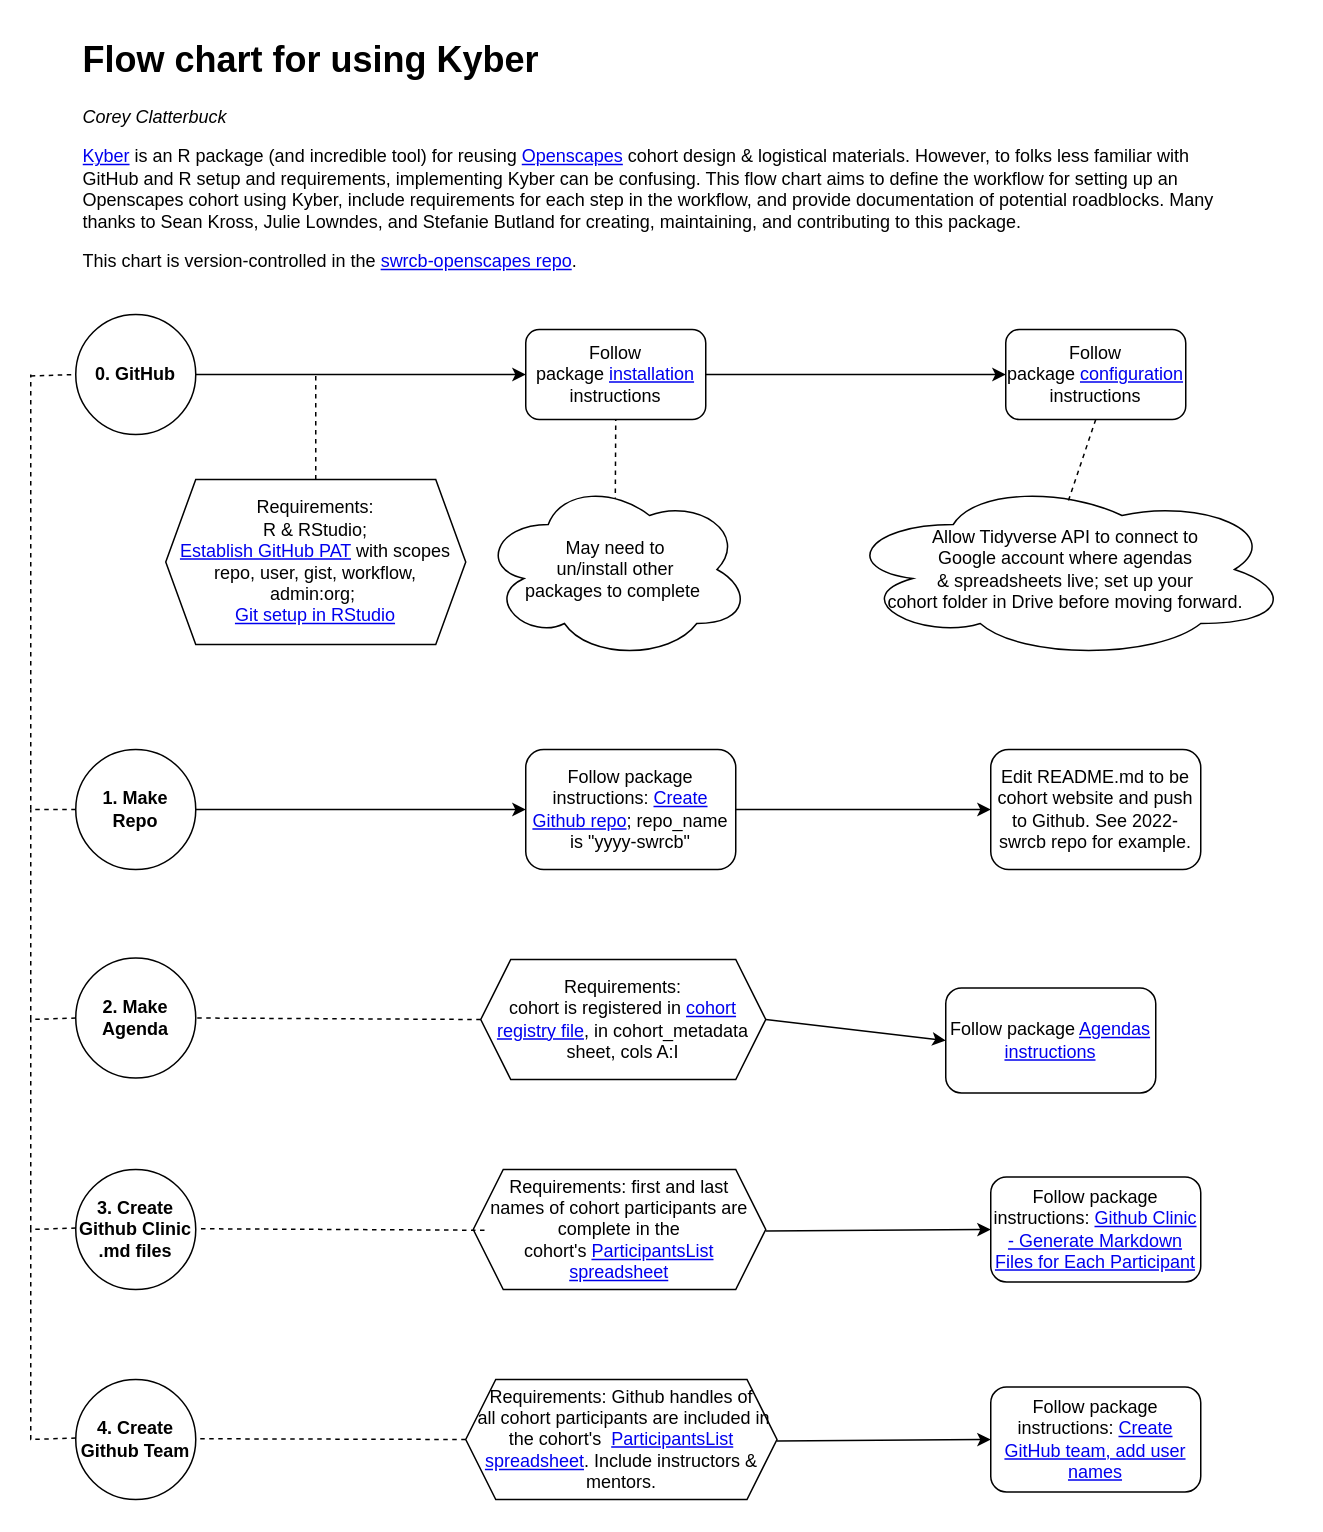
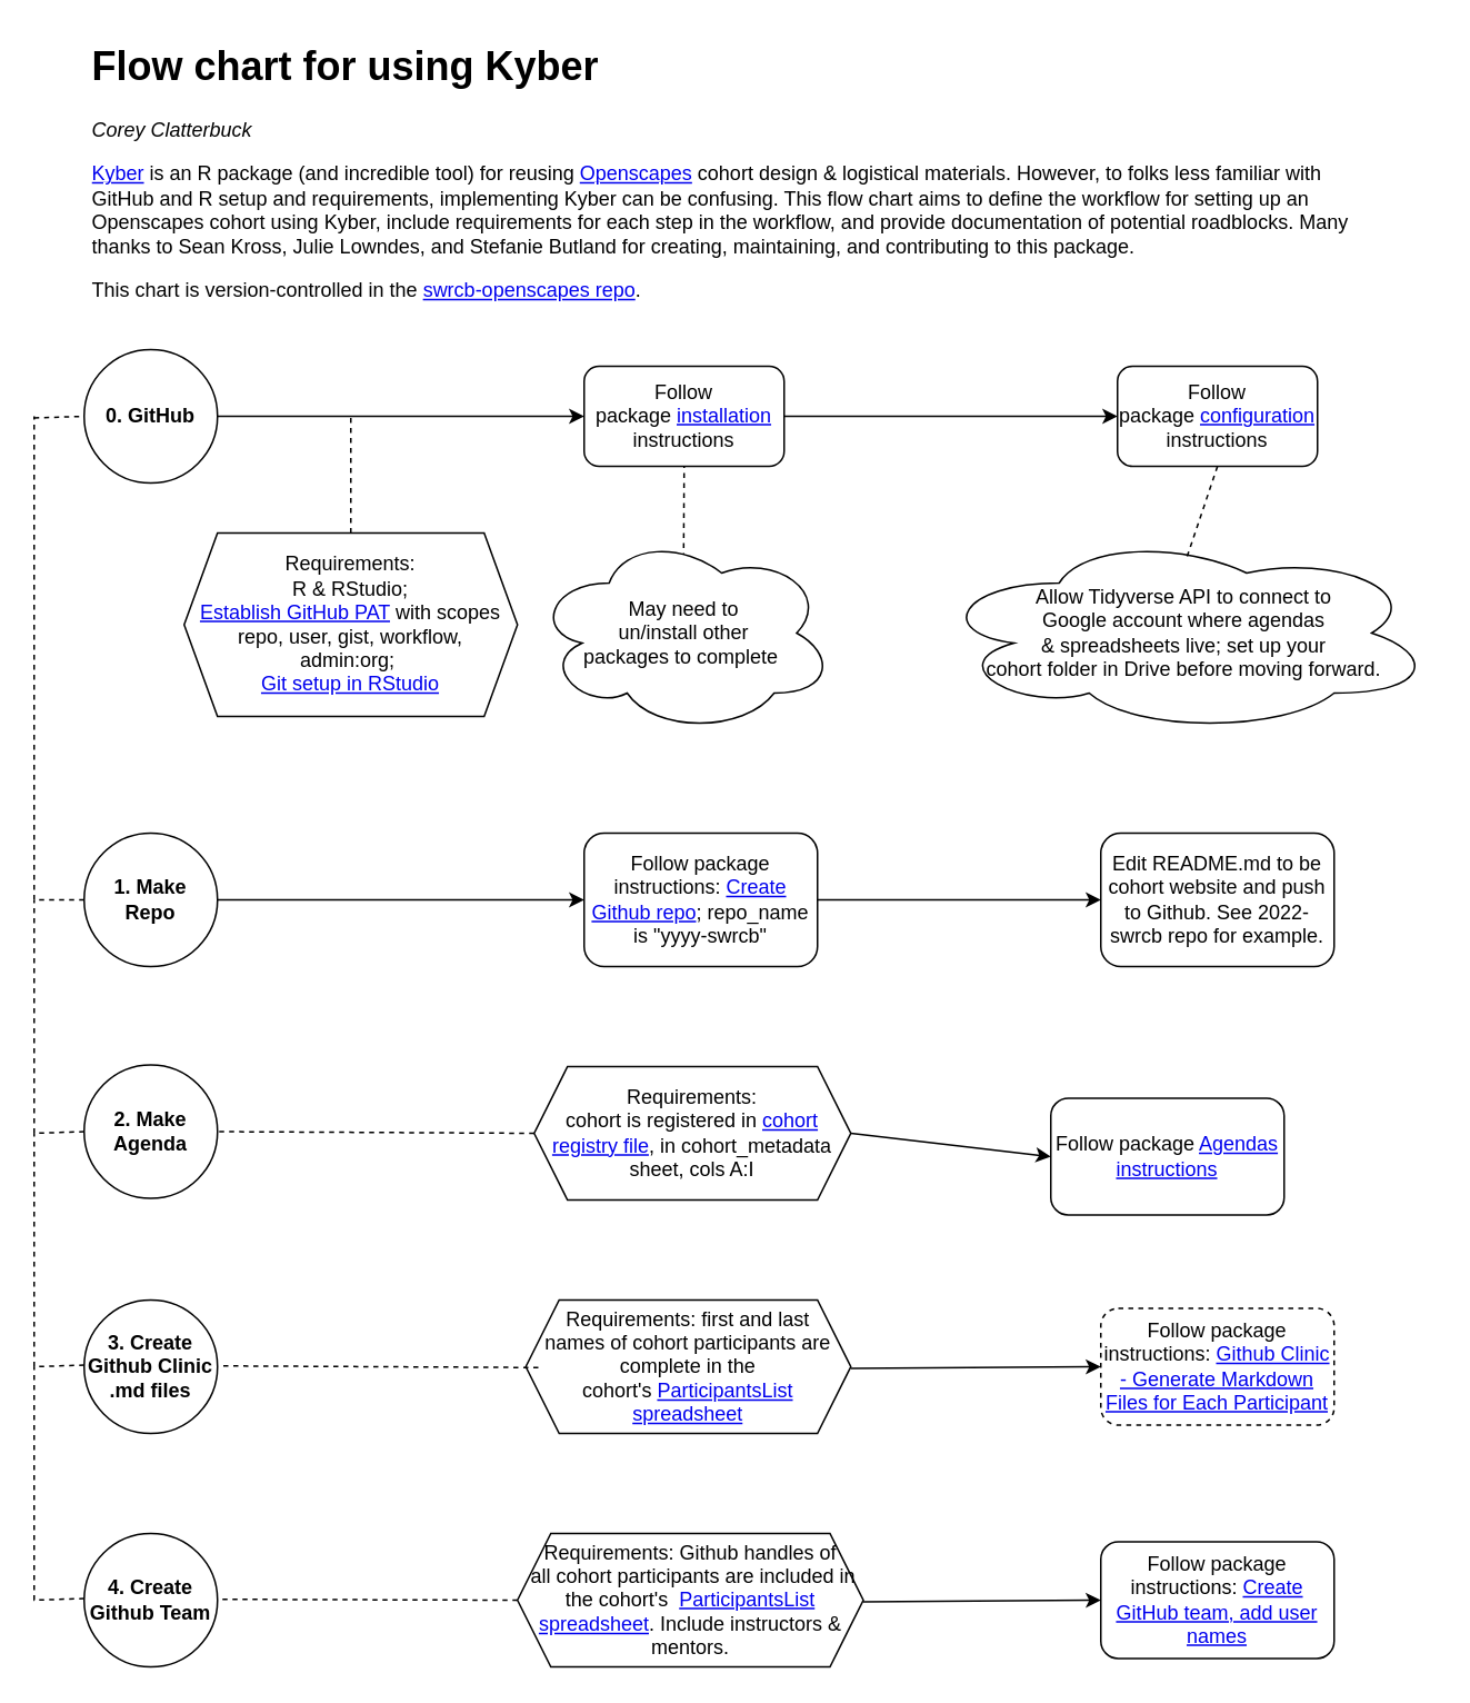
- <mxCell id="34" value="Follow package instructions: &lt;a href=&quot;https://github.com/Openscapes/kyber#github-clinic---generate-markdown-files-for-each-participant&quot;&gt;Github Clinic - Generate Markdown Files for Each Participant&lt;/a&gt;" style="rounded=1;whiteSpace=wrap;html=1;" parent="1" vertex="1"><mxGeometry x="660" y="784" width="140" height="70" as="geometry" /></mxCell>
+ <mxCell id="34" value="Follow package instructions: &lt;a href=&quot;https://github.com/Openscapes/kyber#github-clinic---generate-markdown-files-for-each-participant&quot;&gt;Github Clinic - Generate Markdown Files for Each Participant&lt;/a&gt;" style="rounded=1;whiteSpace=wrap;html=1;dashed=1;" parent="1" vertex="1"><mxGeometry x="660" y="784" width="140" height="70" as="geometry" /></mxCell>
